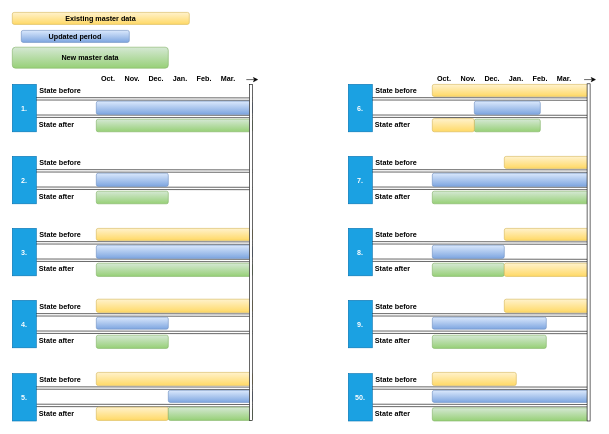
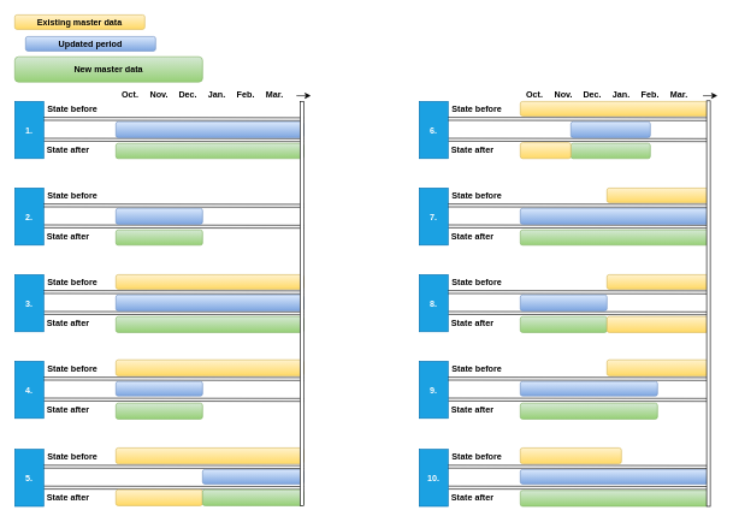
- <mxCell id="5" value="Existing master data" style="rounded=1;whiteSpace=wrap;html=1;gradientColor=#ffd966;fillColor=#fff2cc;strokeColor=#d6b656;fontStyle=1" parent="1" vertex="1"><mxGeometry x="20" y="20" width="295" height="20" as="geometry" /></mxCell>
+ <mxCell id="5" value="Existing master data" style="rounded=1;whiteSpace=wrap;html=1;gradientColor=#ffd966;fillColor=#fff2cc;strokeColor=#d6b656;fontStyle=1" parent="1" vertex="1"><mxGeometry x="20" y="20" width="180" height="20" as="geometry" /></mxCell>
- <mxCell id="91" value="50." style="rounded=0;whiteSpace=wrap;html=1;fillColor=#1ba1e2;strokeColor=#006EAF;fontColor=#ffffff;fontStyle=1" parent="1" vertex="1"><mxGeometry x="580" y="622" width="40" height="79" as="geometry" /></mxCell>
+ <mxCell id="91" value="10." style="rounded=0;whiteSpace=wrap;html=1;fillColor=#1ba1e2;strokeColor=#006EAF;fontColor=#ffffff;fontStyle=1" parent="1" vertex="1"><mxGeometry x="580" y="622" width="40" height="79" as="geometry" /></mxCell>
